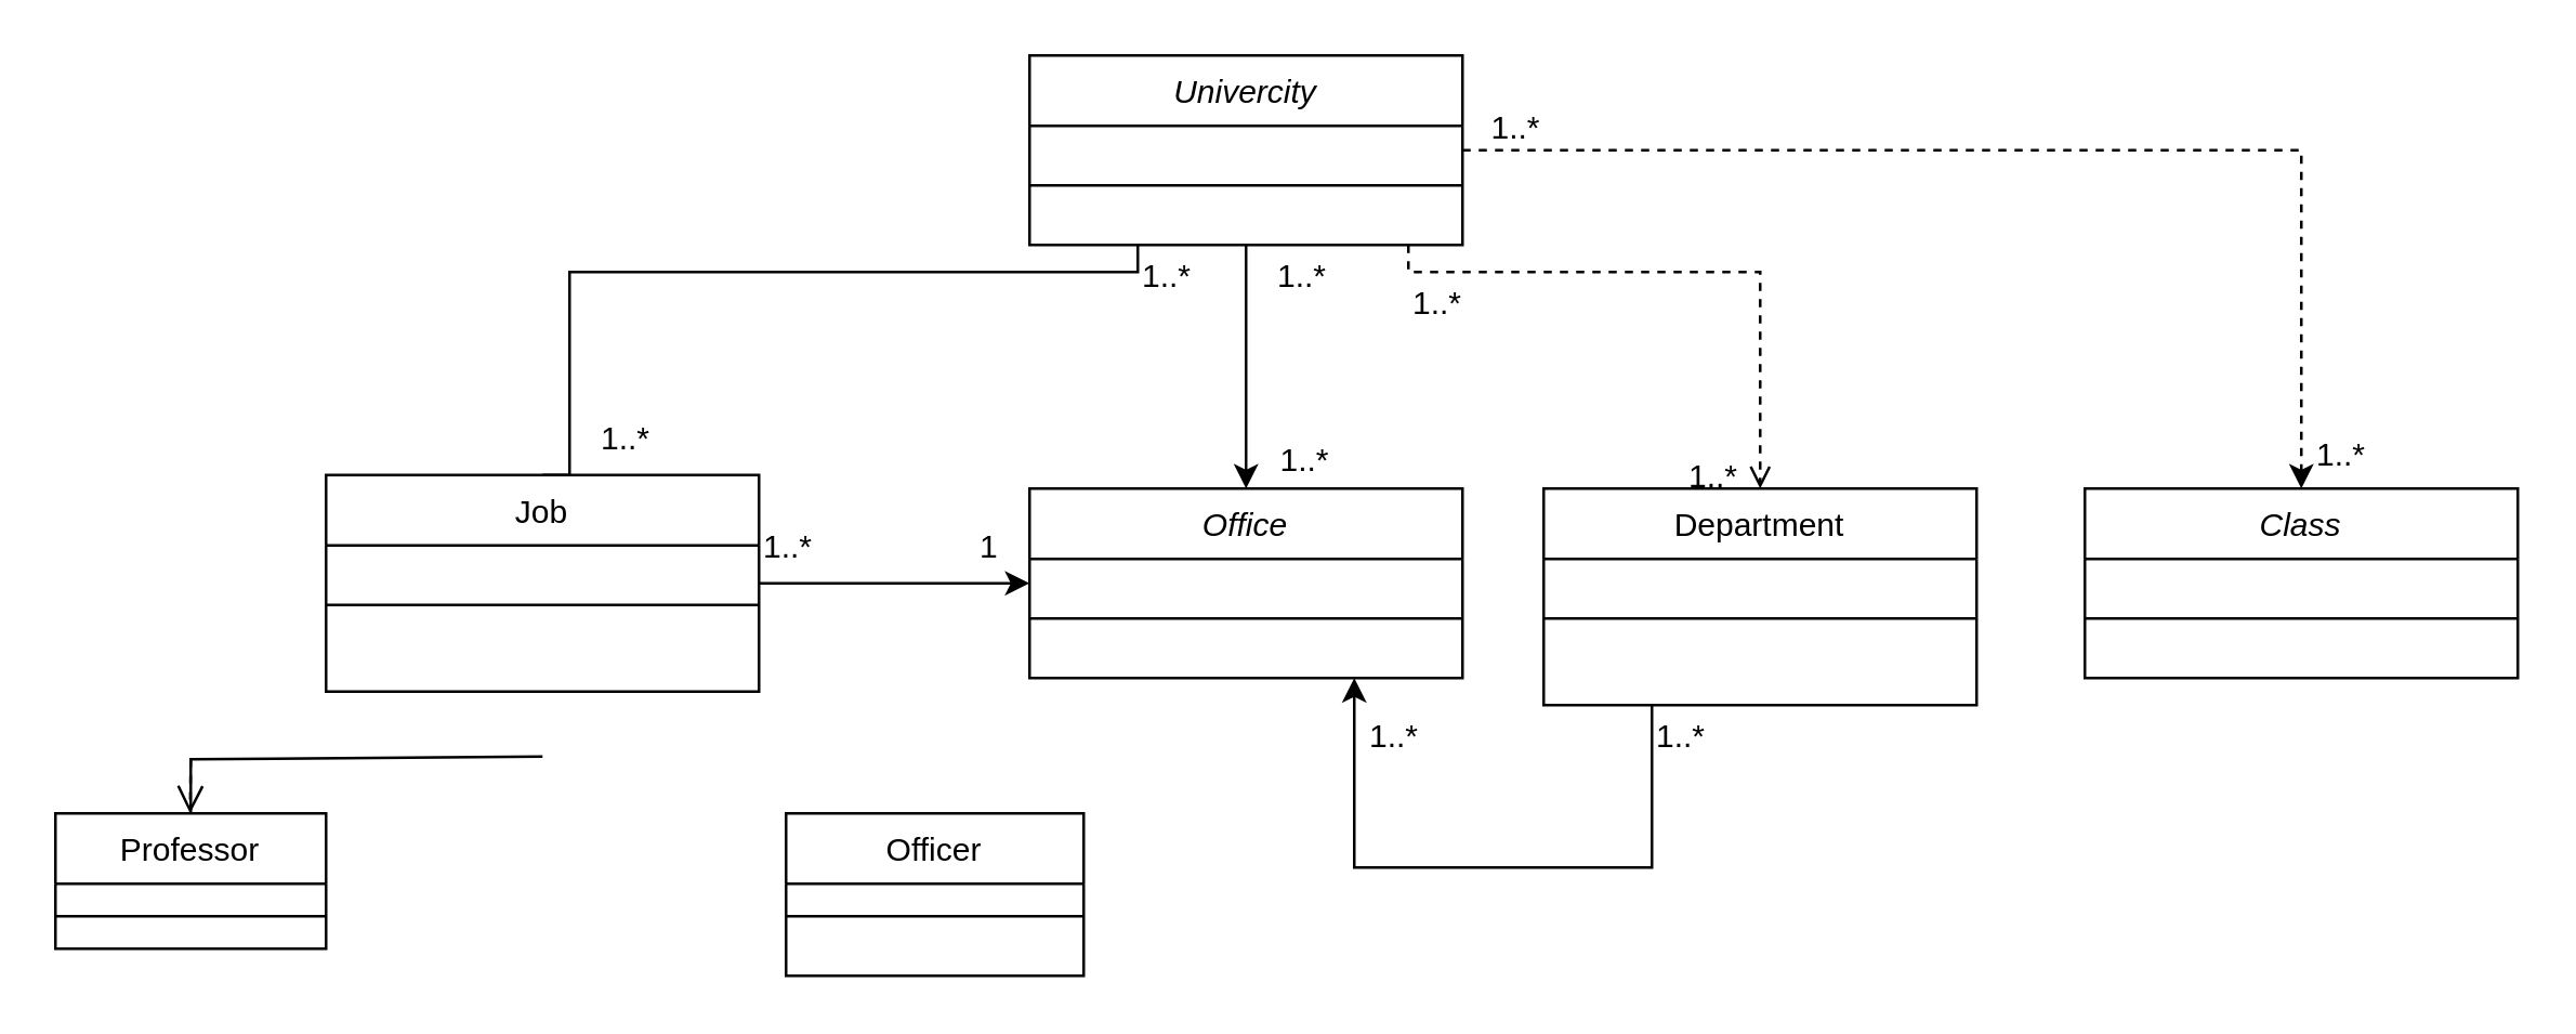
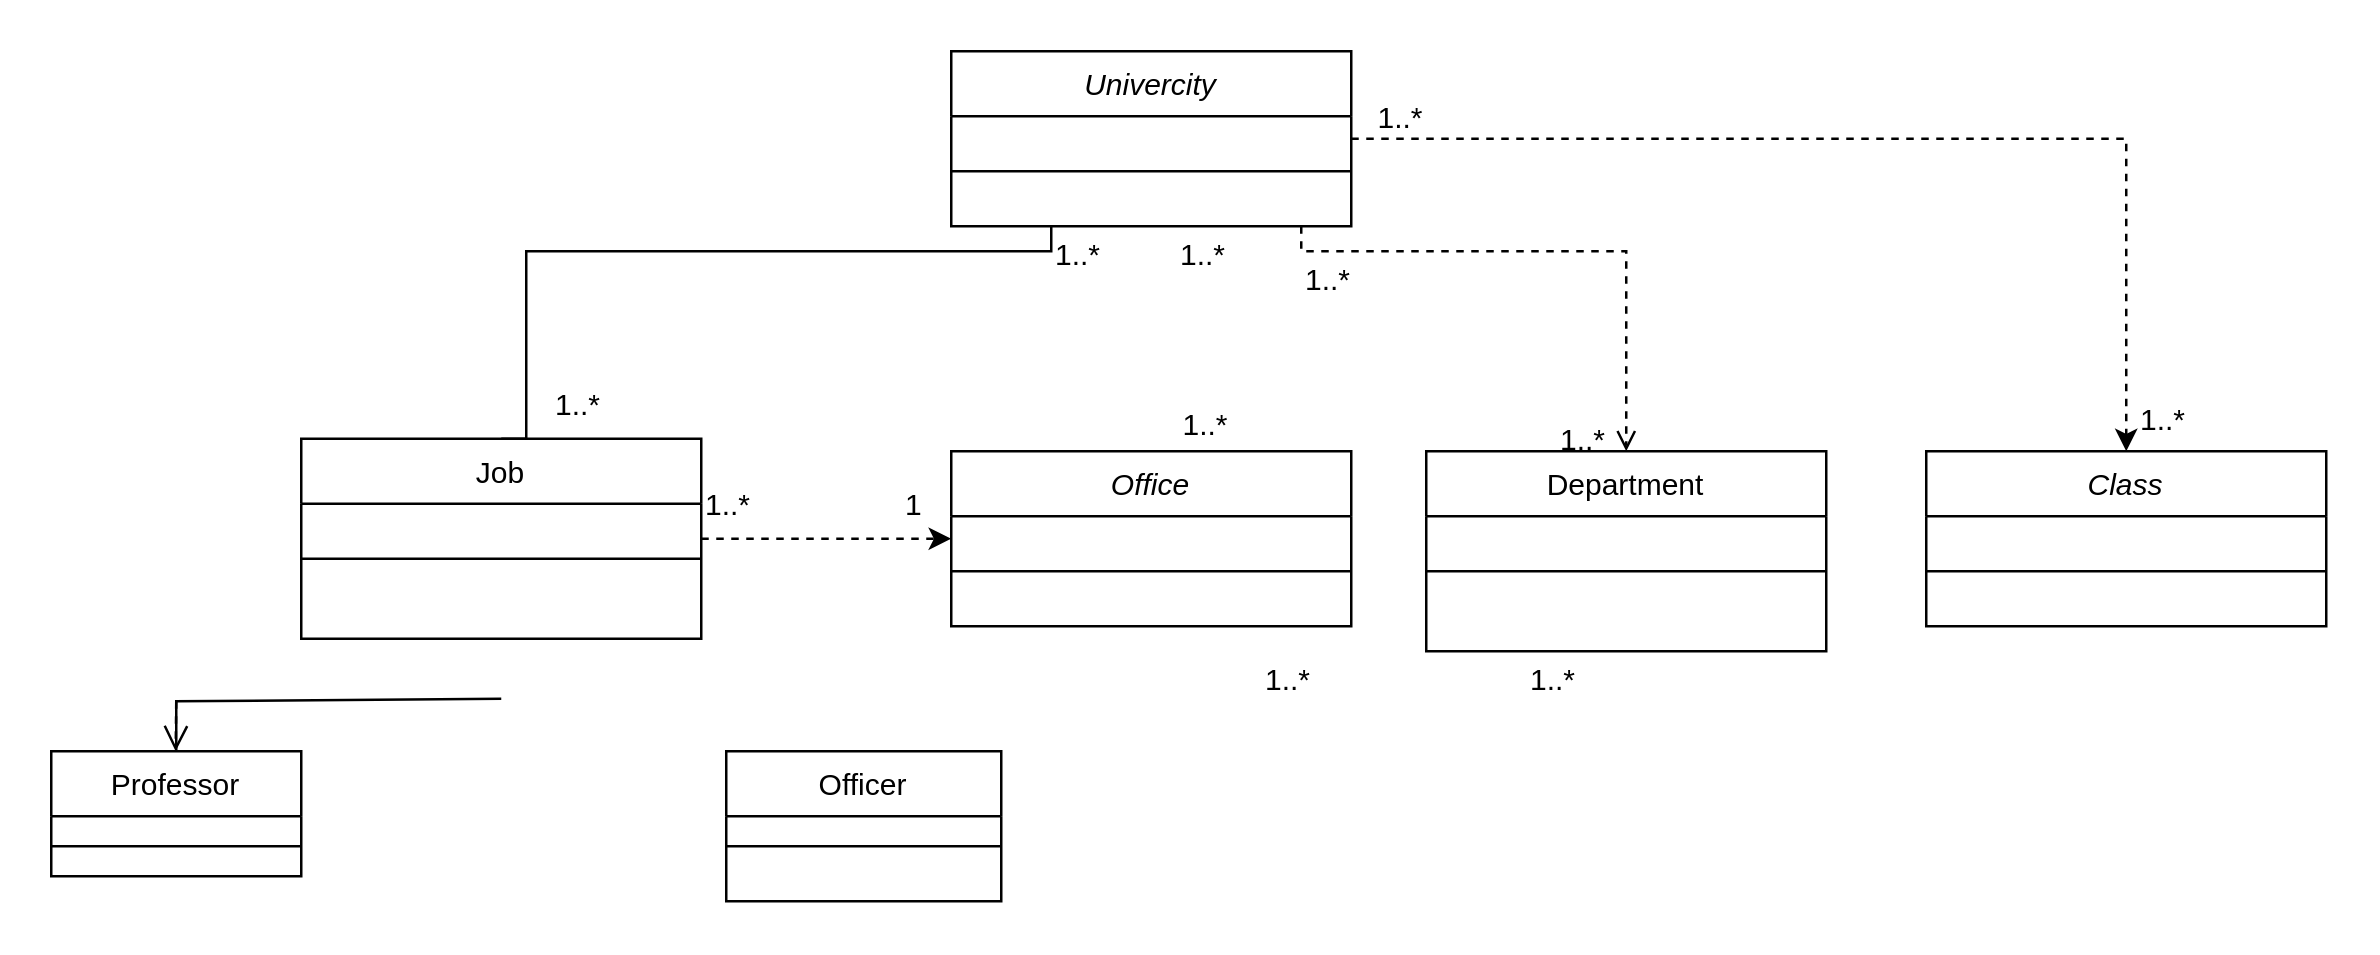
- <mxCell id="3" style="edgeStyle=orthogonalEdgeStyle;rounded=0;orthogonalLoop=1;jettySize=auto;html=1;entryX=0.5;entryY=0;entryDx=0;entryDy=0;" parent="1" source="5" target="13" edge="1"><mxGeometry relative="1" as="geometry" /></mxCell>
- <mxCell id="17" style="edgeStyle=orthogonalEdgeStyle;rounded=0;orthogonalLoop=1;jettySize=auto;html=1;exitX=1;exitY=0.5;exitDx=0;exitDy=0;entryX=0;entryY=0.5;entryDx=0;entryDy=0;" parent="1" source="18" target="13" edge="1"><mxGeometry relative="1" as="geometry" /></mxCell>
+ <mxCell id="17" style="edgeStyle=orthogonalEdgeStyle;rounded=0;orthogonalLoop=1;jettySize=auto;html=1;exitX=1;exitY=0.5;exitDx=0;exitDy=0;entryX=0;entryY=0.5;entryDx=0;entryDy=0;dashed=1;" parent="1" source="18" target="13" edge="1"><mxGeometry relative="1" as="geometry" /></mxCell>
- <mxCell id="7" style="edgeStyle=orthogonalEdgeStyle;rounded=0;orthogonalLoop=1;jettySize=auto;html=1;exitX=0.25;exitY=1;exitDx=0;exitDy=0;entryX=0.75;entryY=1;entryDx=0;entryDy=0;" parent="1" source="8" target="13" edge="1"><mxGeometry relative="1" as="geometry"><Array as="points"><mxPoint x="610" y="320" /><mxPoint x="500" y="320" /></Array></mxGeometry></mxCell>
